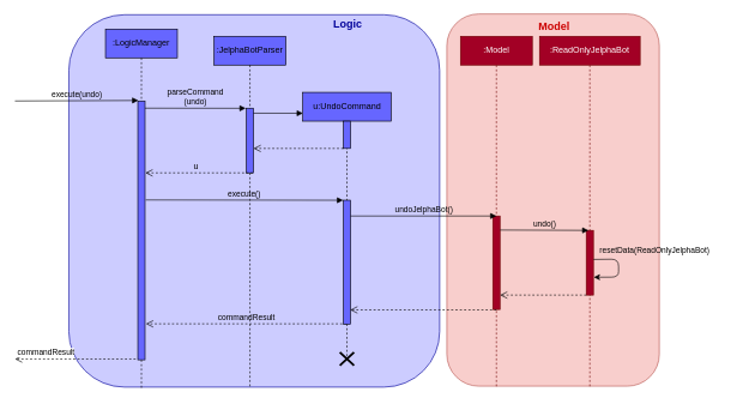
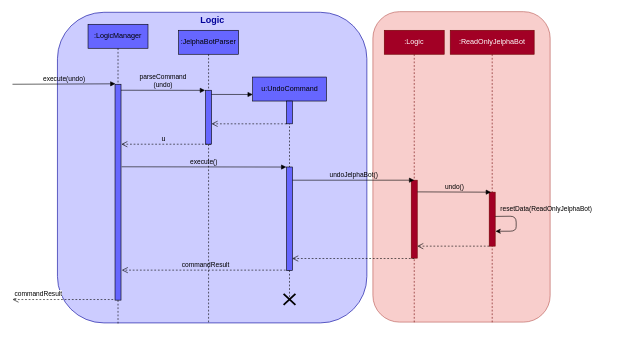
- <mxCell id="6" value="&lt;font color=&quot;#000099&quot; size=&quot;1&quot;&gt;&lt;b style=&quot;font-size: 15px&quot;&gt;Logic&lt;/b&gt;&lt;/font&gt;" style="text;html=1;align=center;verticalAlign=middle;resizable=0;points=[];autosize=1;" parent="1" vertex="1"><mxGeometry x="453" y="22" width="60" height="20" as="geometry" /></mxCell>
+ <mxCell id="6" value="&lt;font color=&quot;#000099&quot; size=&quot;1&quot;&gt;&lt;b style=&quot;font-size: 15px&quot;&gt;Logic&lt;/b&gt;&lt;/font&gt;" style="text;html=1;align=center;verticalAlign=middle;resizable=0;points=[];autosize=1;" parent="1" vertex="1"><mxGeometry x="323" y="22" width="60" height="20" as="geometry" /></mxCell>
- <mxCell id="21" value="&lt;font style=&quot;font-size: 20px&quot; color=&quot;#cc0000&quot;&gt;&lt;b style=&quot;font-size: 15px&quot;&gt;Model&lt;/b&gt;&lt;/font&gt;" style="text;html=1;align=center;verticalAlign=middle;resizable=0;points=[];autosize=1;" parent="1" vertex="1"><mxGeometry x="740" y="23" width="60" height="20" as="geometry" /></mxCell>
- <mxCell id="18" value=":Model" style="shape=umlLifeline;perimeter=lifelinePerimeter;whiteSpace=wrap;html=1;container=1;collapsible=0;recursiveResize=0;outlineConnect=0;shadow=0;fillColor=#a20025;strokeColor=#6F0000;fontColor=#ffffff;" parent="1" vertex="1"><mxGeometry x="640" y="50" width="100" height="488" as="geometry" /></mxCell>
+ <mxCell id="18" value=":Logic" style="shape=umlLifeline;perimeter=lifelinePerimeter;whiteSpace=wrap;html=1;container=1;collapsible=0;recursiveResize=0;outlineConnect=0;shadow=0;fillColor=#a20025;strokeColor=#6F0000;fontColor=#ffffff;" parent="1" vertex="1"><mxGeometry x="640" y="50" width="100" height="488" as="geometry" /></mxCell>
